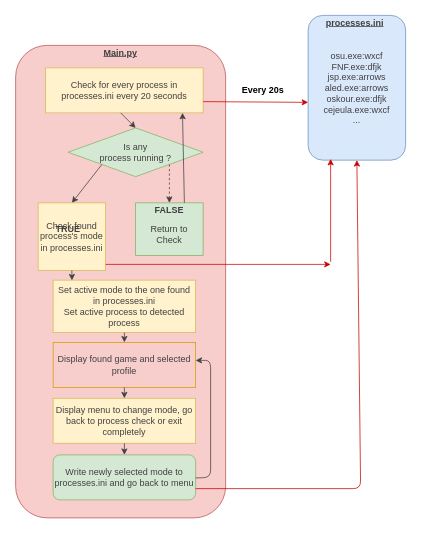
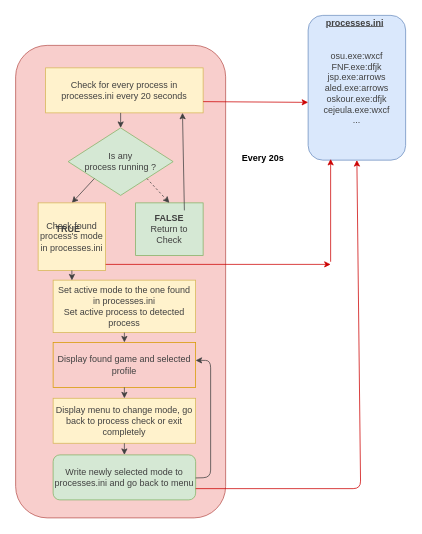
- <mxCell id="7" value="Main.py" style="text;html=1;align=center;verticalAlign=middle;whiteSpace=wrap;rounded=0;fontStyle=5;fontColor=#404040;" parent="1" vertex="1"><mxGeometry x="140" y="60" width="40" height="20" as="geometry" /></mxCell>
- <mxCell id="6" value="Every 20s" style="text;html=1;strokeColor=none;fillColor=none;align=center;verticalAlign=middle;whiteSpace=wrap;rounded=0;fontStyle=1" parent="1" vertex="1"><mxGeometry x="320" y="110" width="60" height="20" as="geometry" /></mxCell>
+ <mxCell id="6" value="Every 20s" style="text;html=1;strokeColor=none;fillColor=none;align=center;verticalAlign=middle;whiteSpace=wrap;rounded=0;fontStyle=1" parent="1" vertex="1"><mxGeometry x="320" y="200" width="60" height="20" as="geometry" /></mxCell>
- <mxCell id="9" value="&lt;font color=&quot;#404040&quot;&gt;Is any &lt;br&gt;process running ?&lt;/font&gt;" style="rhombus;whiteSpace=wrap;html=1;fillColor=#d5e8d4;strokeColor=#82b366;" parent="1" vertex="1"><mxGeometry x="90" y="170" width="180" height="65" as="geometry" /></mxCell>
+ <mxCell id="9" value="&lt;font color=&quot;#404040&quot;&gt;Is any &lt;br&gt;process running ?&lt;/font&gt;" style="rhombus;whiteSpace=wrap;html=1;fillColor=#d5e8d4;strokeColor=#82b366;" parent="1" vertex="1"><mxGeometry x="90" y="170" width="140" height="90" as="geometry" /></mxCell>
- <mxCell id="15" value="&lt;font color=&quot;#404040&quot;&gt;FALSE&lt;/font&gt;" style="text;html=1;strokeColor=none;fillColor=none;align=center;verticalAlign=middle;whiteSpace=wrap;rounded=0;fontStyle=1" parent="1" vertex="1"><mxGeometry x="205" y="270" width="40" height="20" as="geometry" /></mxCell>
+ <mxCell id="15" value="&lt;font color=&quot;#404040&quot;&gt;FALSE&lt;/font&gt;" style="text;html=1;strokeColor=none;fillColor=none;align=center;verticalAlign=middle;whiteSpace=wrap;rounded=0;fontStyle=1" parent="1" vertex="1"><mxGeometry x="205" y="280" width="40" height="20" as="geometry" /></mxCell>
